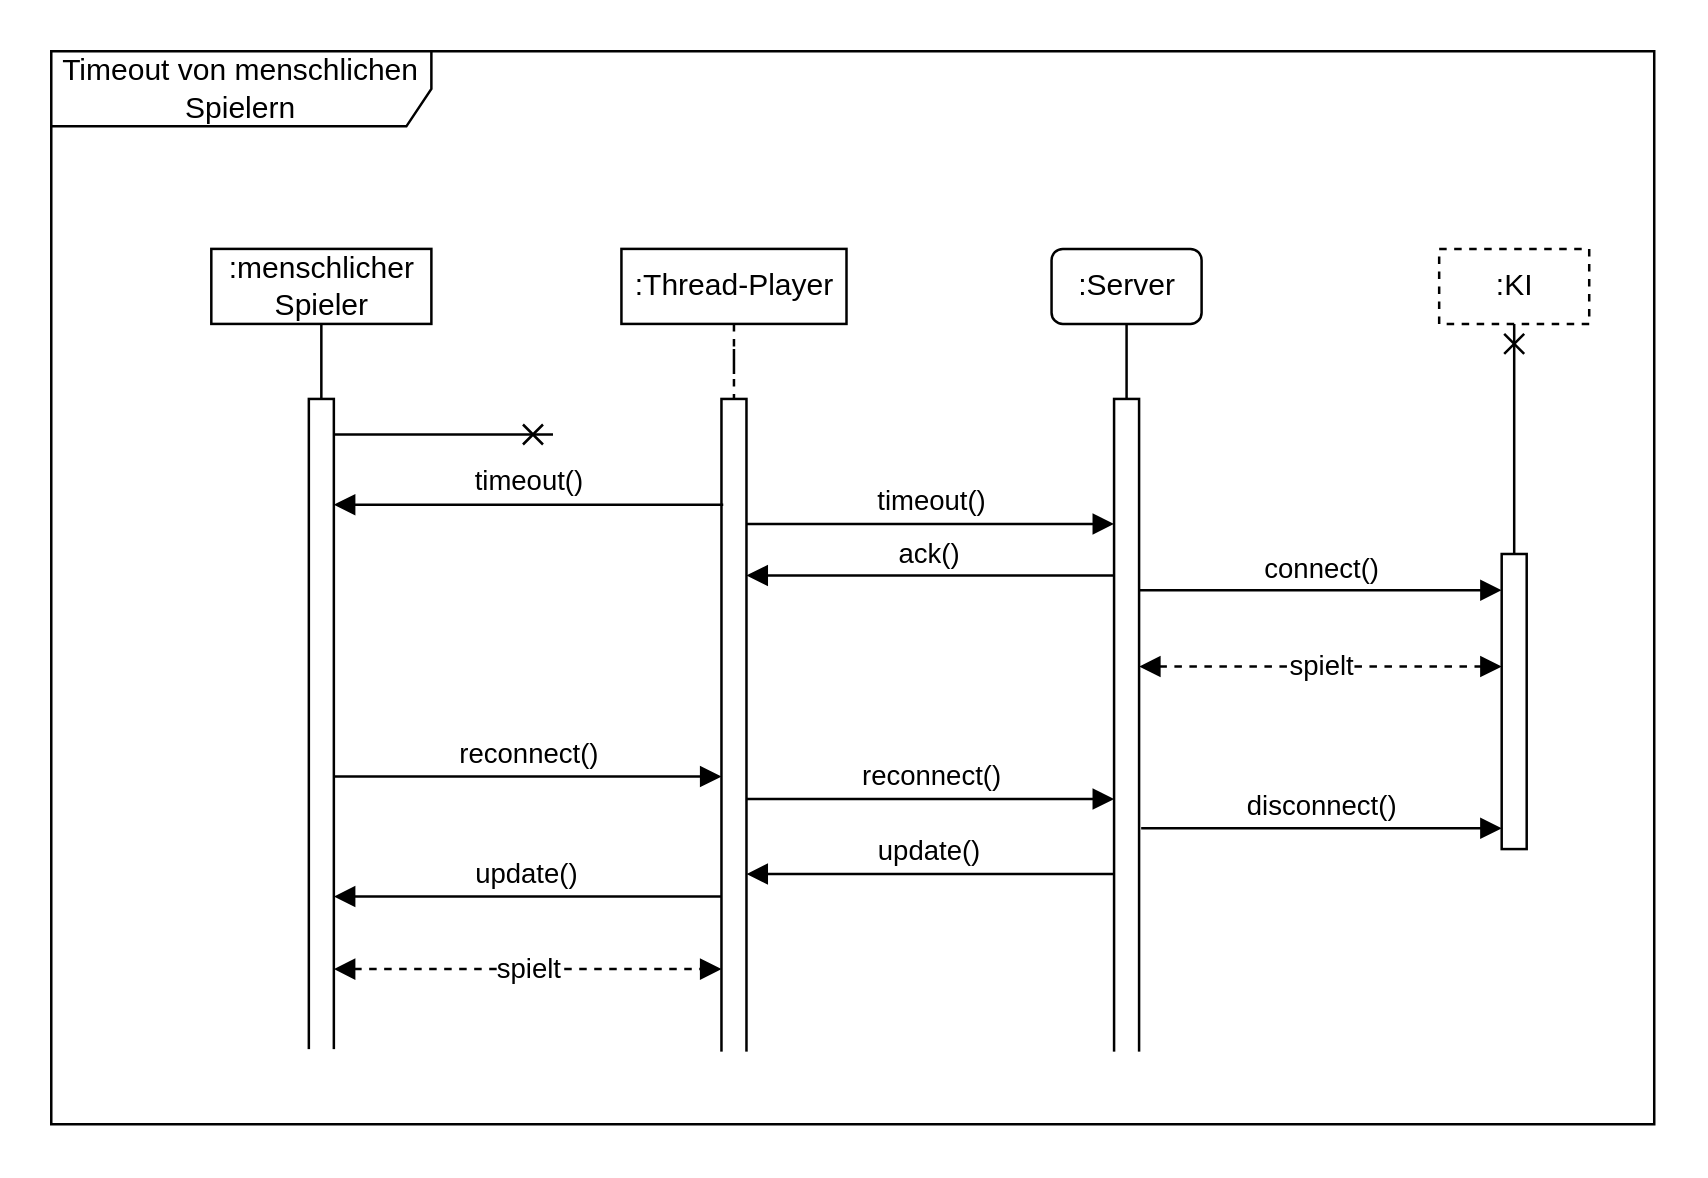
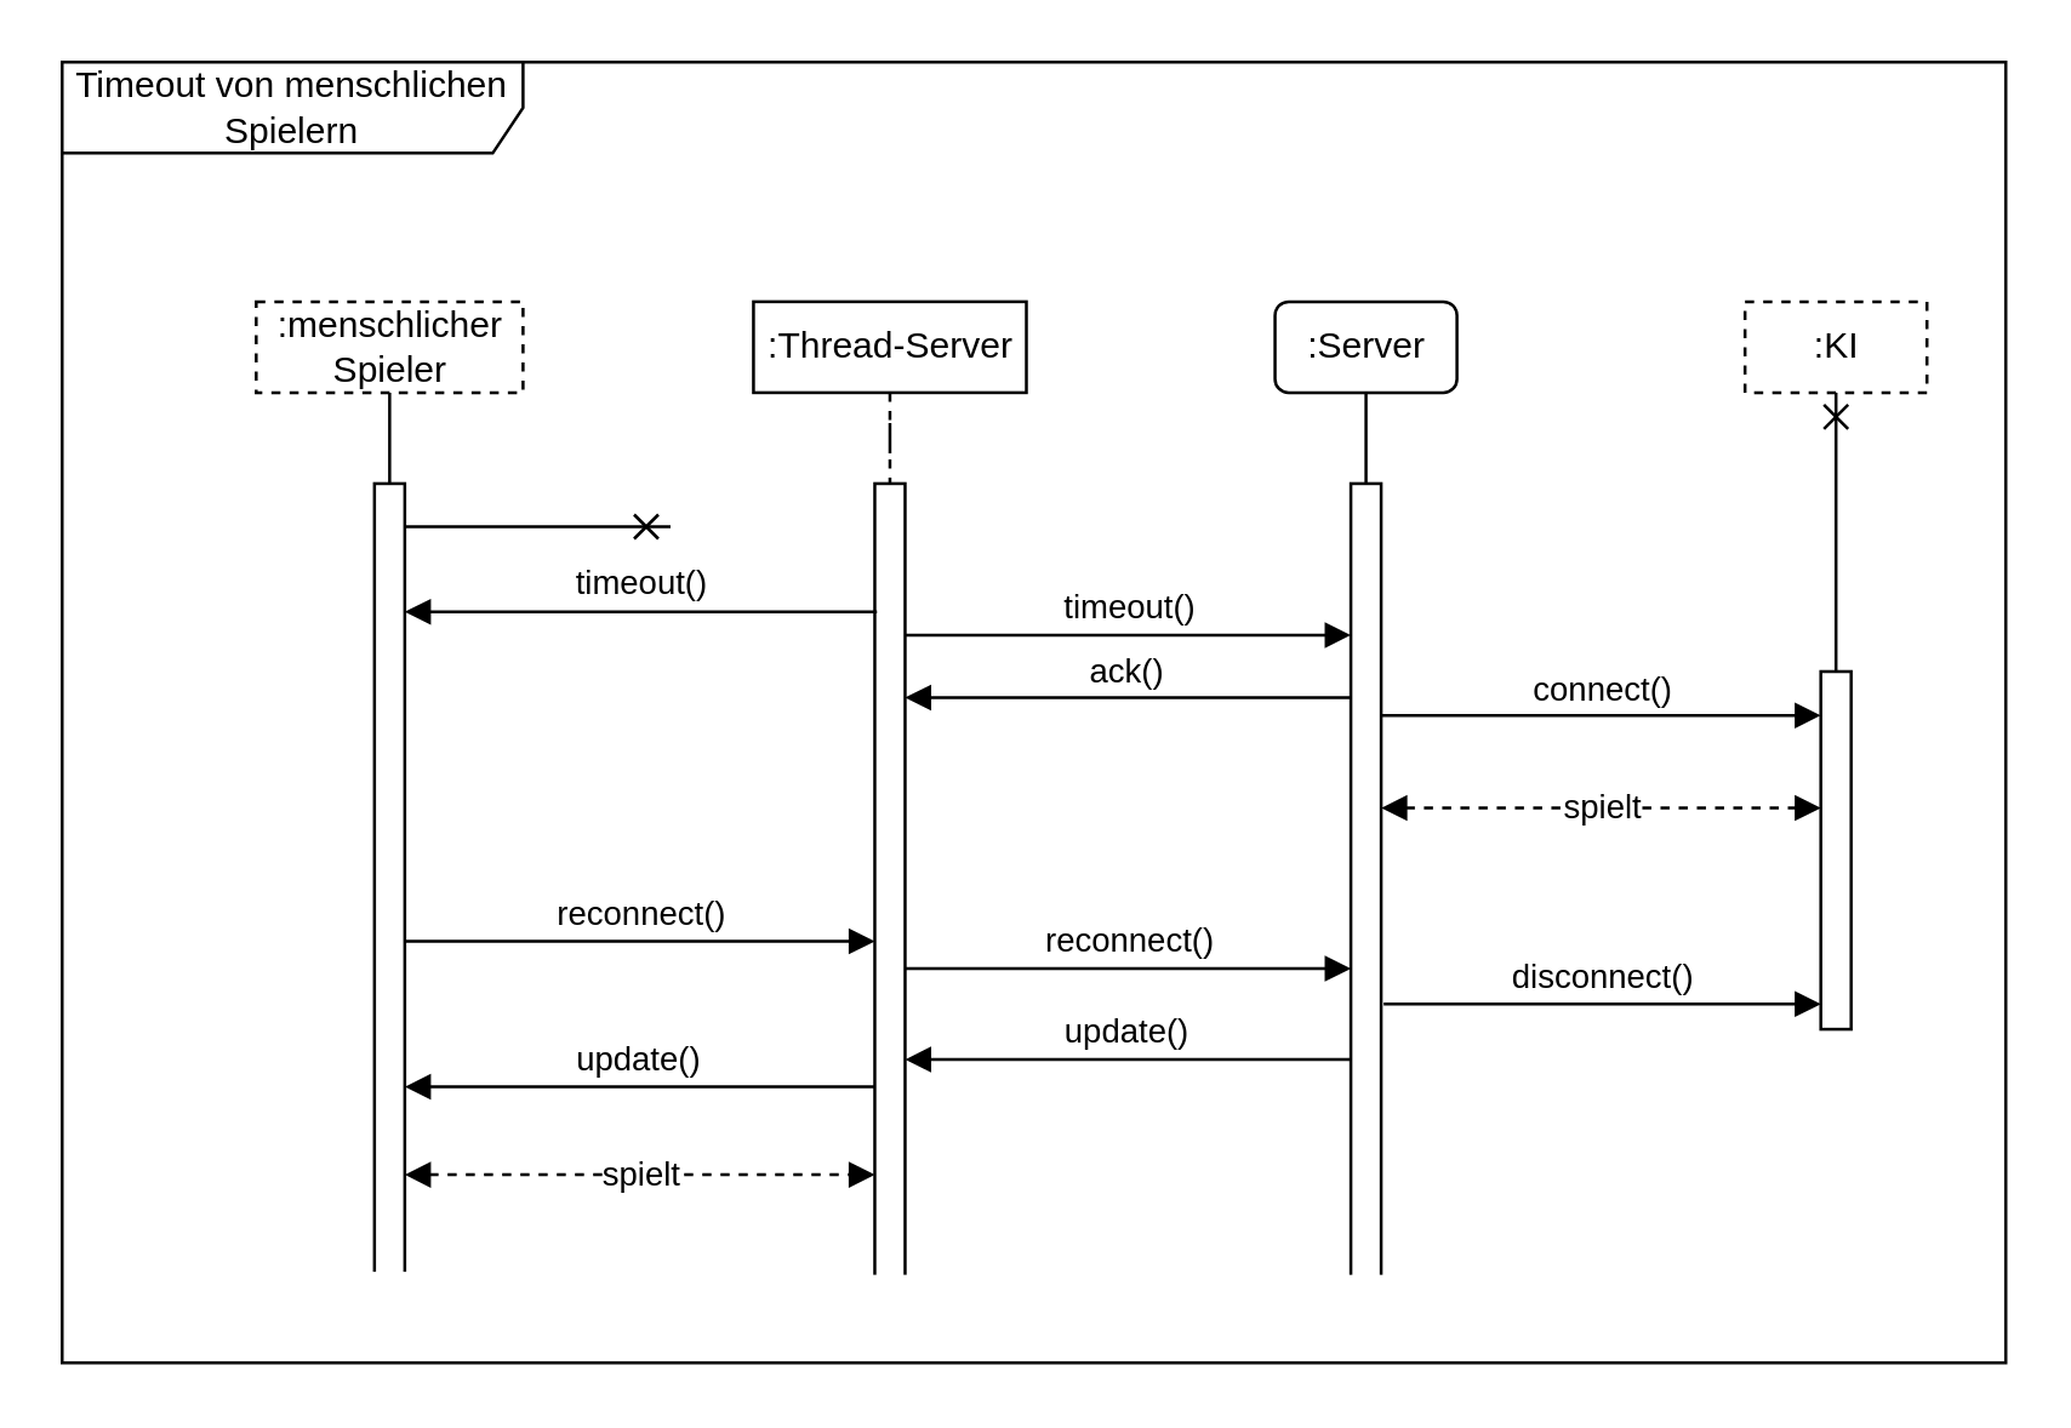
- <mxCell id="6" value="&lt;div&gt;:menschlicher&lt;/div&gt;&lt;div&gt;Spieler&lt;br&gt;&lt;/div&gt;" style="html=1;" vertex="1" parent="1"><mxGeometry x="84" y="99" width="88" height="30" as="geometry" /></mxCell>
+ <mxCell id="6" value="&lt;div&gt;:menschlicher&lt;/div&gt;&lt;div&gt;Spieler&lt;br&gt;&lt;/div&gt;" style="html=1;dashed=1;" vertex="1" parent="1"><mxGeometry x="84" y="99" width="88" height="30" as="geometry" /></mxCell>
- <mxCell id="4" value=":Thread-Player" style="html=1;" vertex="1" parent="1"><mxGeometry x="248" y="99" width="90" height="30" as="geometry" /></mxCell>
+ <mxCell id="4" value=":Thread-Server" style="html=1;" vertex="1" parent="1"><mxGeometry x="248" y="99" width="90" height="30" as="geometry" /></mxCell>
